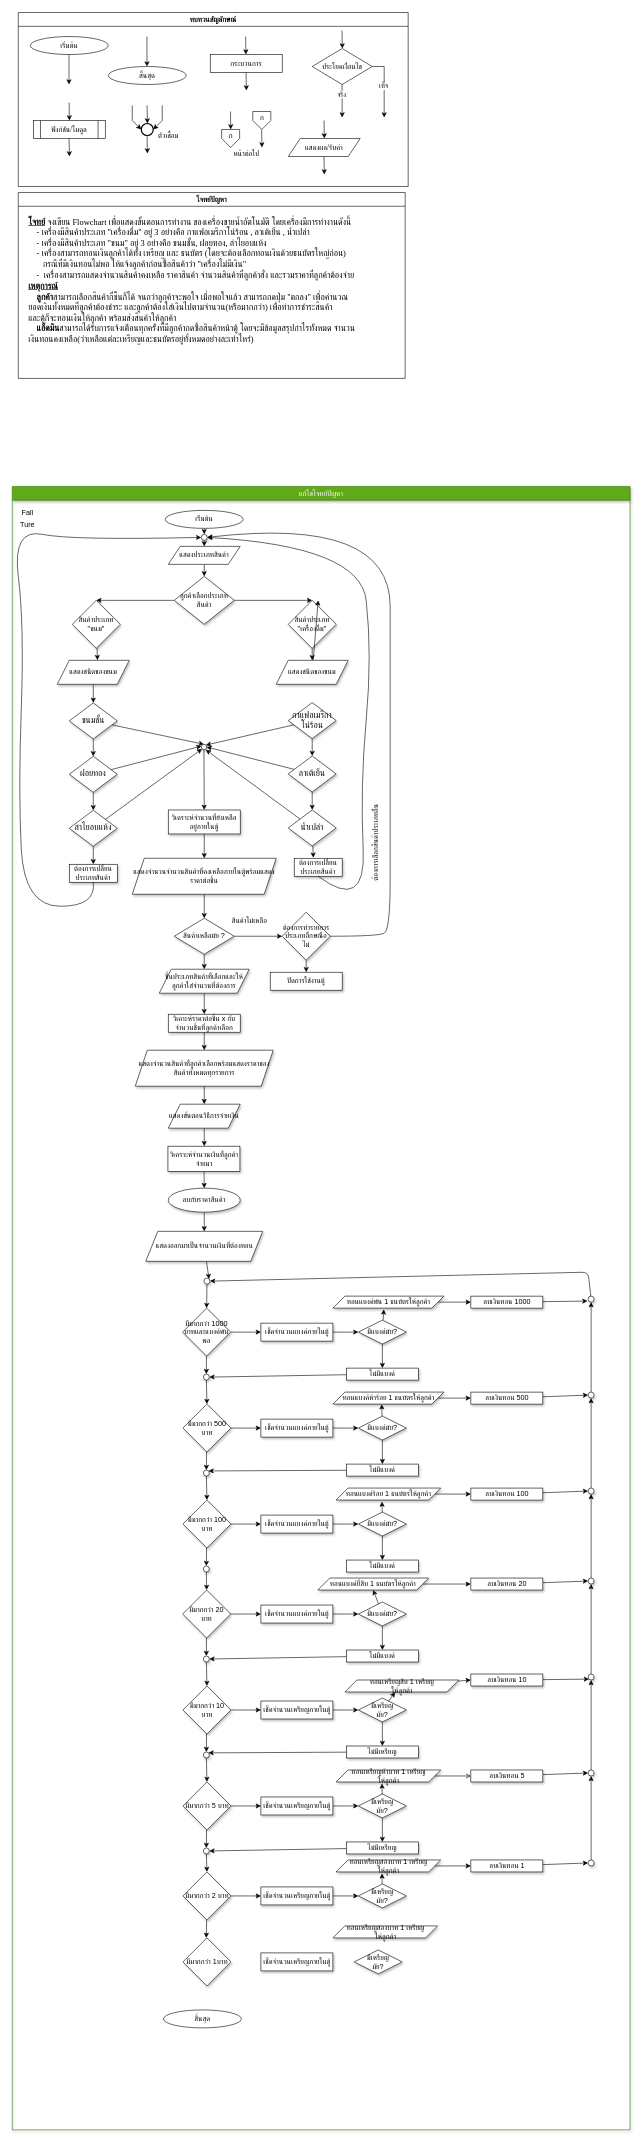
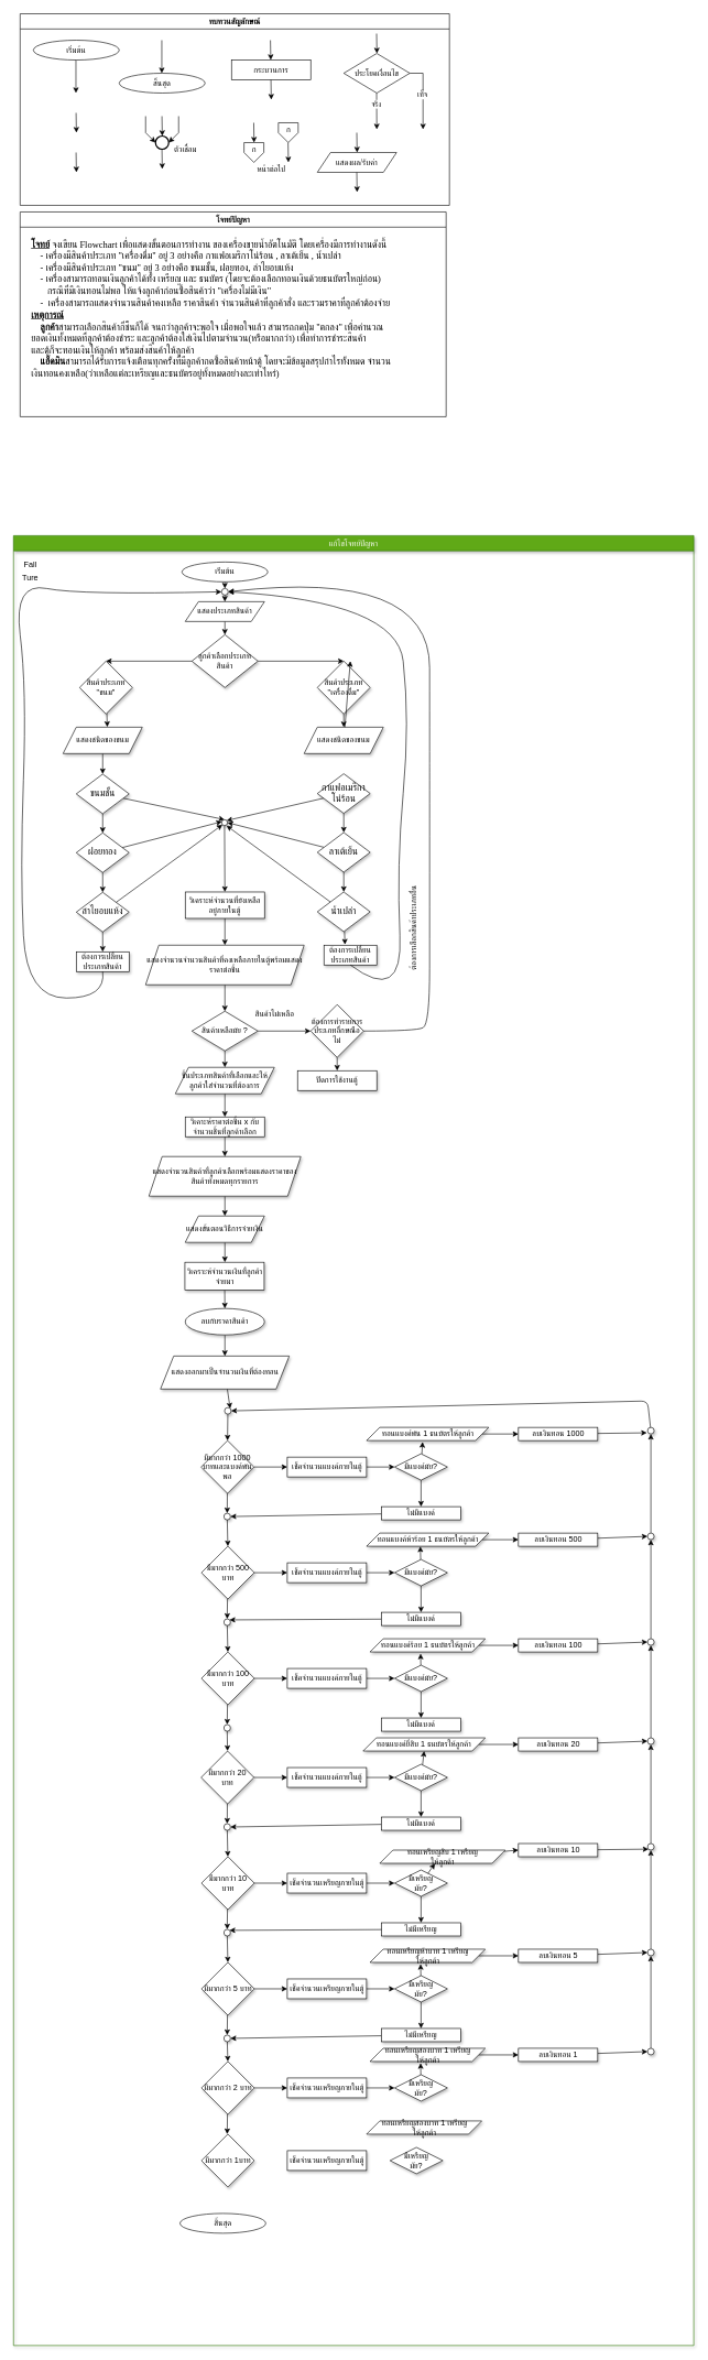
- <mxCell id="16" value="&lt;font data-font-src=&quot;https://fonts.googleapis.com/css?family=Sarabun&quot; face=&quot;Sarabun&quot;&gt;ฟังก์ชัน/โมดูล&lt;/font&gt;" style="shape=process;whiteSpace=wrap;html=1;backgroundOutline=1;" parent="2" vertex="1"><mxGeometry x="25" y="180" width="120" height="30" as="geometry" /></mxCell>
- <mxCell id="195" value="ทอนแบงค์ยี่สิบ 1 ธนบัตรให้ลูกค้า" style="shape=parallelogram;perimeter=parallelogramPerimeter;whiteSpace=wrap;html=1;fixedSize=1;shadow=1;" vertex="1" parent="35"><mxGeometry x="509.25" y="1820" width="185" height="20" as="geometry" /></mxCell>
+ <mxCell id="195" value="ทอนแบงค์ยี่สิบ 1 ธนบัตรให้ลูกค้า" style="shape=parallelogram;perimeter=parallelogramPerimeter;whiteSpace=wrap;html=1;fixedSize=1;shadow=1;" vertex="1" parent="35"><mxGeometry x="529.25" y="1820" width="185" height="20" as="geometry" /></mxCell>
- <mxCell id="171" style="edgeStyle=none;html=1;entryX=0;entryY=0.5;entryDx=0;entryDy=0;endArrow=open;" edge="1" parent="35" source="172" target="216"><mxGeometry relative="1" as="geometry" /></mxCell>
+ <mxCell id="171" style="edgeStyle=none;html=1;entryX=0;entryY=0.5;entryDx=0;entryDy=0;" edge="1" parent="35" source="172" target="216"><mxGeometry relative="1" as="geometry" /></mxCell>
